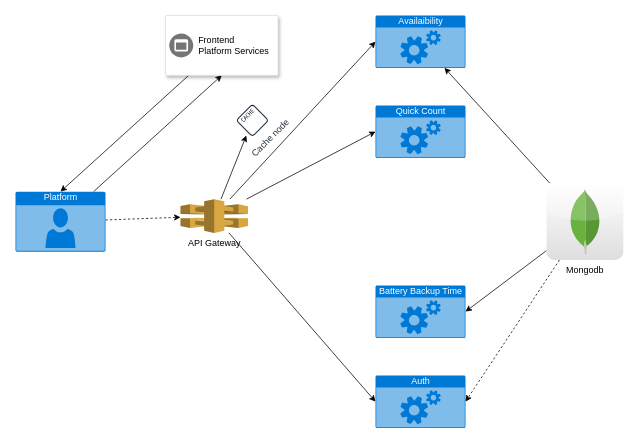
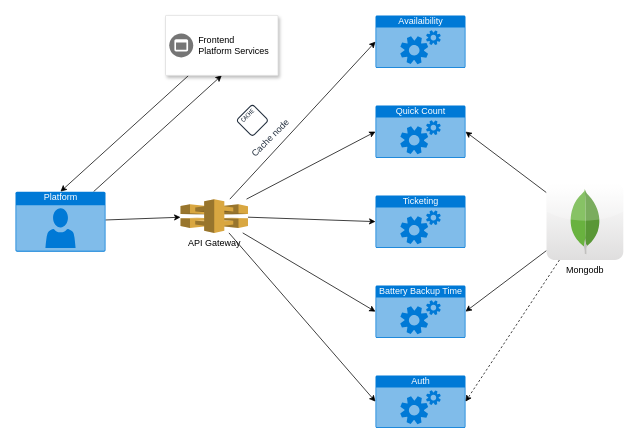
- <mxCell id="21" style="edgeStyle=none;rounded=0;orthogonalLoop=1;jettySize=auto;html=1;" edge="1" parent="1" source="22" target="11"><mxGeometry relative="1" as="geometry" /></mxCell>
+ <mxCell id="21" style="edgeStyle=none;rounded=0;orthogonalLoop=1;jettySize=auto;html=1;entryX=1;entryY=0.5;entryDx=0;entryDy=0;entryPerimeter=0;" edge="1" parent="1" source="22" target="12"><mxGeometry relative="1" as="geometry" /></mxCell>
- <mxCell id="8" style="edgeStyle=none;rounded=0;orthogonalLoop=1;jettySize=auto;html=1;" edge="1" parent="1" source="10" target="23"><mxGeometry relative="1" as="geometry" /></mxCell>
+ <mxCell id="8" style="edgeStyle=none;rounded=0;orthogonalLoop=1;jettySize=auto;html=1;entryX=0;entryY=0.5;entryDx=0;entryDy=0;entryPerimeter=0;" edge="1" parent="1" source="10" target="14"><mxGeometry relative="1" as="geometry" /></mxCell>
- <mxCell id="2" style="edgeStyle=none;rounded=0;orthogonalLoop=1;jettySize=auto;html=1;dashed=1;" edge="1" parent="1" source="4" target="10"><mxGeometry relative="1" as="geometry" /></mxCell>
+ <mxCell id="2" style="edgeStyle=none;rounded=0;orthogonalLoop=1;jettySize=auto;html=1;" edge="1" parent="1" source="4" target="10"><mxGeometry relative="1" as="geometry" /></mxCell>
+ <mxCell id="7" style="edgeStyle=none;rounded=0;orthogonalLoop=1;jettySize=auto;html=1;entryX=0;entryY=0.5;entryDx=0;entryDy=0;entryPerimeter=0;" edge="1" parent="1" source="10" target="13"><mxGeometry relative="1" as="geometry" /></mxCell>
+ <mxCell id="13" value="Ticketing" style="html=1;strokeColor=none;fillColor=#0079D6;labelPosition=center;verticalLabelPosition=middle;verticalAlign=top;align=center;fontSize=12;outlineConnect=0;spacingTop=-6;fontColor=#FFFFFF;shape=mxgraph.sitemap.services;" vertex="1" parent="1"><mxGeometry x="500" y="260" width="120" height="70" as="geometry" /></mxCell>
